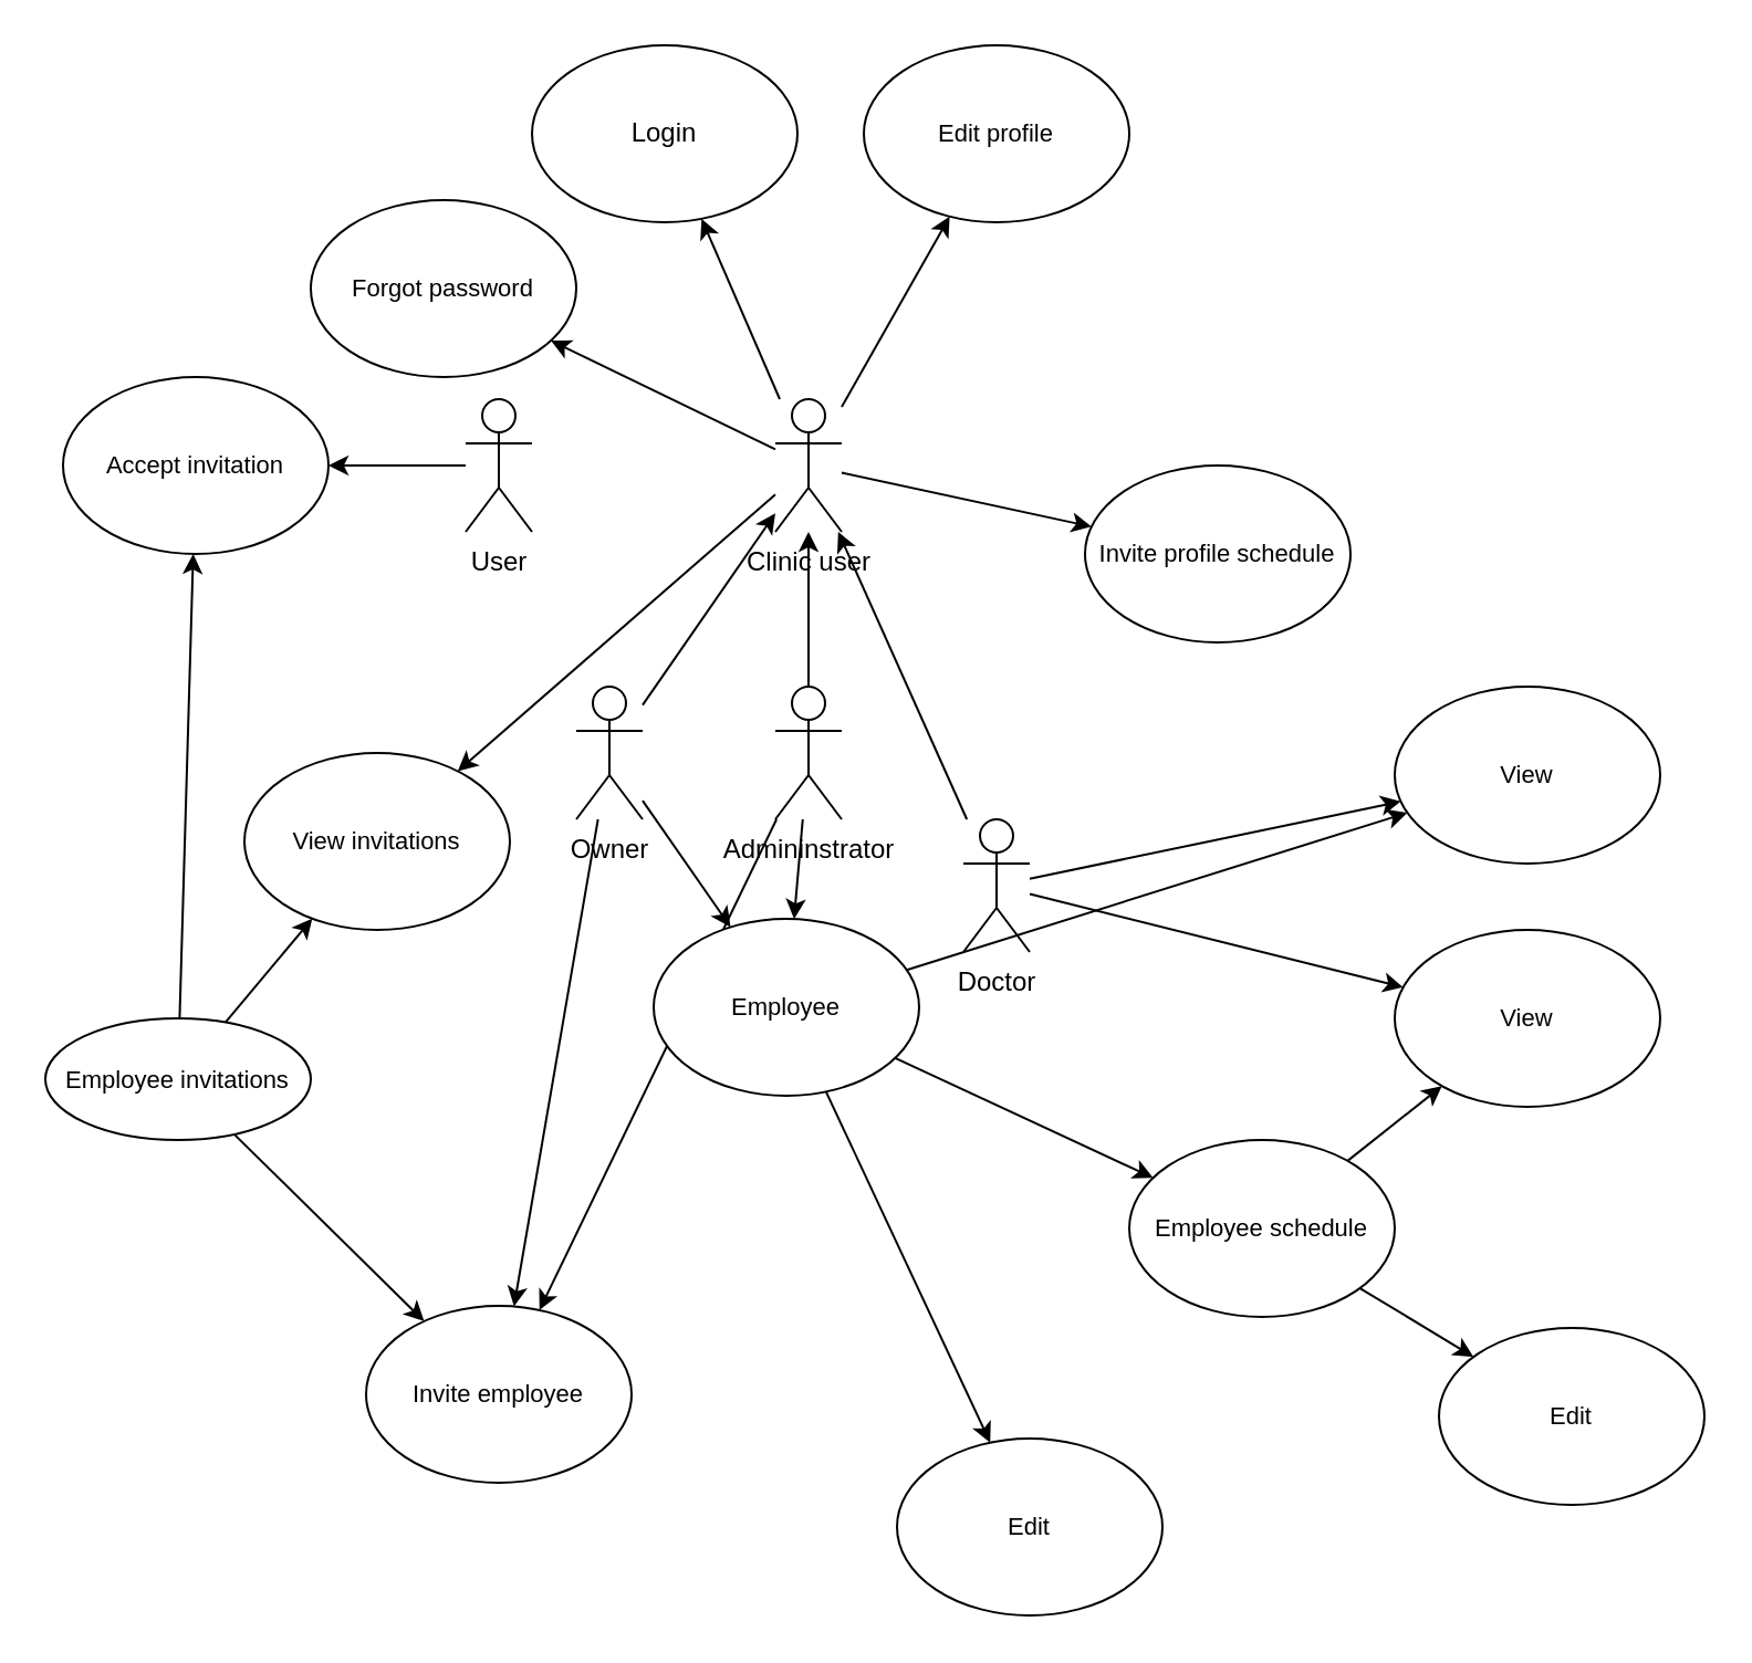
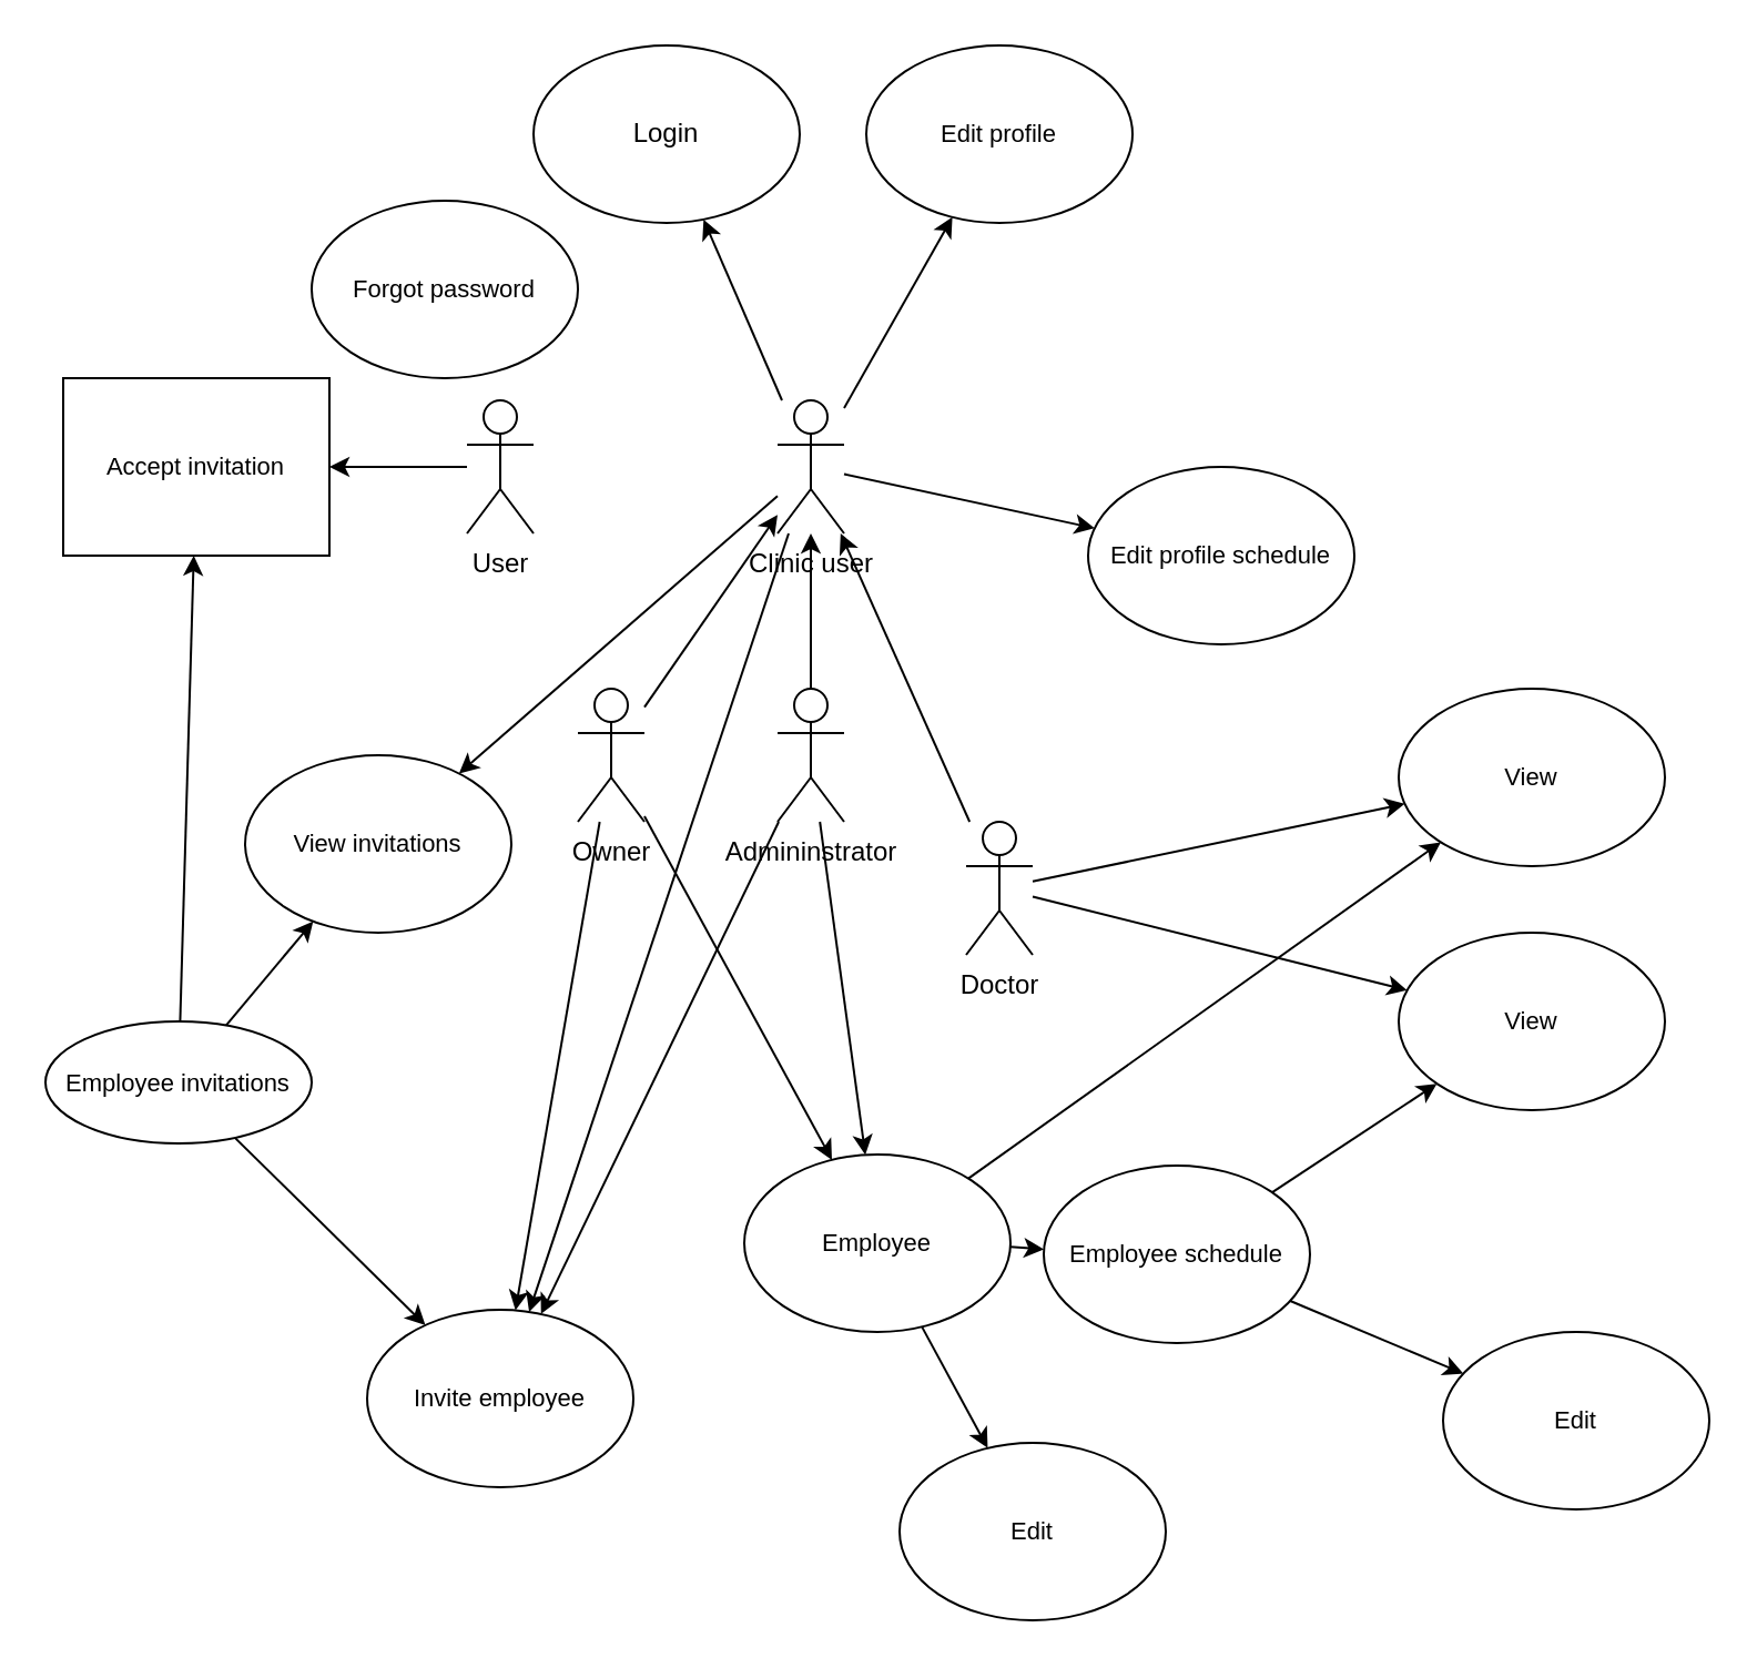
- <mxCell id="6" style="rounded=0;orthogonalLoop=1;jettySize=auto;html=1;" edge="1" parent="1" source="7" target="43"><mxGeometry relative="1" as="geometry" /></mxCell>
+ <mxCell id="6" style="rounded=0;orthogonalLoop=1;jettySize=auto;html=1;" edge="1" parent="1" source="7" target="19"><mxGeometry relative="1" as="geometry" /></mxCell>
- <mxCell id="20" value="Accept invitation" style="ellipse;whiteSpace=wrap;html=1;fontFamily=Helvetica;fontSize=11;fontColor=default;" parent="1" vertex="1"><mxGeometry x="28" y="170" width="120" height="80" as="geometry" /></mxCell>
+ <mxCell id="20" value="Accept invitation" style="whiteSpace=wrap;html=1;fontFamily=Helvetica;fontSize=11;fontColor=default;rounded=0;" parent="1" vertex="1"><mxGeometry x="28" y="170" width="120" height="80" as="geometry" /></mxCell>
- <mxCell id="42" value="Invite profile schedule" style="ellipse;whiteSpace=wrap;html=1;fontFamily=Helvetica;fontSize=11;fontColor=default;" parent="1" vertex="1"><mxGeometry x="490" y="210" width="120" height="80" as="geometry" /></mxCell>
+ <mxCell id="42" value="Edit profile schedule" style="ellipse;whiteSpace=wrap;html=1;fontFamily=Helvetica;fontSize=11;fontColor=default;" parent="1" vertex="1"><mxGeometry x="490" y="210" width="120" height="80" as="geometry" /></mxCell>
- <mxCell id="34" value="Employee" style="ellipse;whiteSpace=wrap;html=1;fontFamily=Helvetica;fontSize=11;fontColor=default;" parent="1" vertex="1"><mxGeometry x="295" y="415" width="120" height="80" as="geometry" /></mxCell>
+ <mxCell id="34" value="Employee" style="ellipse;whiteSpace=wrap;html=1;fontFamily=Helvetica;fontSize=11;fontColor=default;" parent="1" vertex="1"><mxGeometry x="335" y="520" width="120" height="80" as="geometry" /></mxCell>
- <mxCell id="39" value="Employee schedule" style="ellipse;whiteSpace=wrap;html=1;fontFamily=Helvetica;fontSize=11;fontColor=default;" parent="1" vertex="1"><mxGeometry x="510" y="515" width="120" height="80" as="geometry" /></mxCell>
+ <mxCell id="39" value="Employee schedule" style="ellipse;whiteSpace=wrap;html=1;fontFamily=Helvetica;fontSize=11;fontColor=default;" parent="1" vertex="1"><mxGeometry x="470" y="525" width="120" height="80" as="geometry" /></mxCell>
